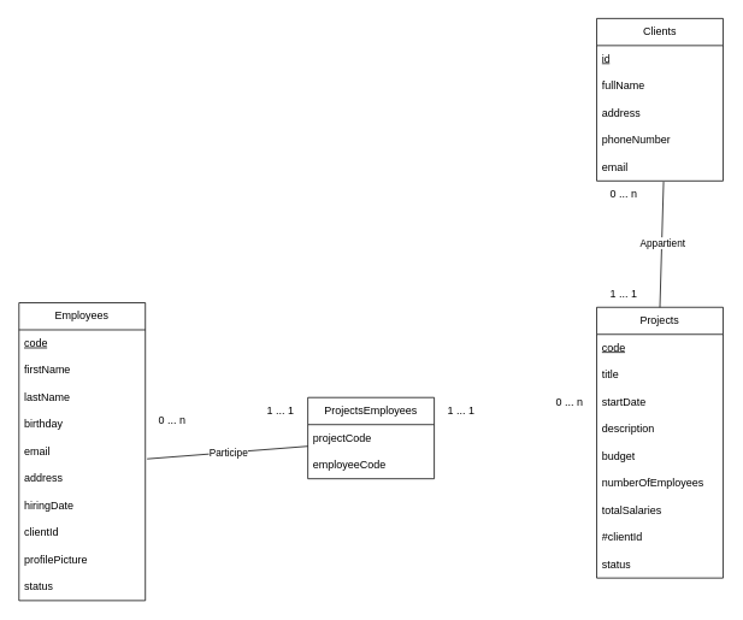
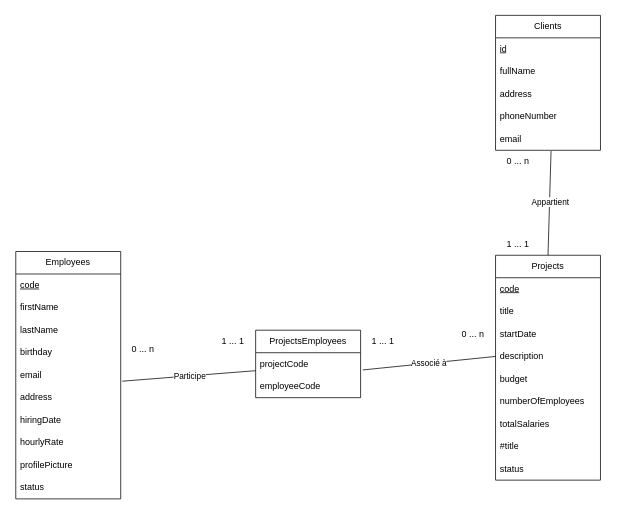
+ <mxCell id="36" value="Associé à" style="endArrow=none;html=1;rounded=0;entryX=1.021;entryY=0.767;entryDx=0;entryDy=0;entryPerimeter=0;exitX=0;exitY=0.5;exitDx=0;exitDy=0;" edge="1" parent="1" source="23" target="32"><mxGeometry width="50" height="50" relative="1" as="geometry"><mxPoint x="550" y="470" as="sourcePoint" /><mxPoint x="600" y="420" as="targetPoint" /></mxGeometry></mxCell>
- <mxCell id="10" value="clientId" style="text;strokeColor=none;fillColor=none;align=left;verticalAlign=middle;spacingLeft=4;spacingRight=4;overflow=hidden;points=[[0,0.5],[1,0.5]];portConstraint=eastwest;rotatable=0;whiteSpace=wrap;html=1;" vertex="1" parent="2"><mxGeometry y="240" width="140" height="30" as="geometry" /></mxCell>
+ <mxCell id="10" value="hourlyRate" style="text;strokeColor=none;fillColor=none;align=left;verticalAlign=middle;spacingLeft=4;spacingRight=4;overflow=hidden;points=[[0,0.5],[1,0.5]];portConstraint=eastwest;rotatable=0;whiteSpace=wrap;html=1;" vertex="1" parent="2"><mxGeometry y="240" width="140" height="30" as="geometry" /></mxCell>
- <mxCell id="27" value="#clientId" style="text;strokeColor=none;fillColor=none;align=left;verticalAlign=middle;spacingLeft=4;spacingRight=4;overflow=hidden;points=[[0,0.5],[1,0.5]];portConstraint=eastwest;rotatable=0;whiteSpace=wrap;html=1;" vertex="1" parent="19"><mxGeometry y="240" width="140" height="30" as="geometry" /></mxCell>
+ <mxCell id="27" value="#title" style="text;strokeColor=none;fillColor=none;align=left;verticalAlign=middle;spacingLeft=4;spacingRight=4;overflow=hidden;points=[[0,0.5],[1,0.5]];portConstraint=eastwest;rotatable=0;whiteSpace=wrap;html=1;" vertex="1" parent="19"><mxGeometry y="240" width="140" height="30" as="geometry" /></mxCell>
